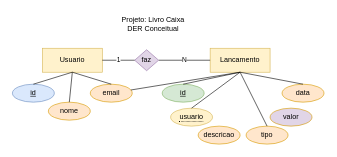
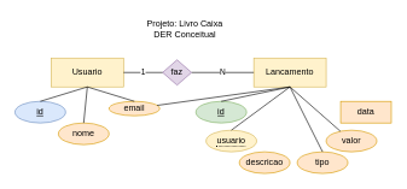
- <mxCell id="21" style="rounded=0;orthogonalLoop=1;jettySize=auto;html=1;exitX=0.5;exitY=1;exitDx=0;exitDy=0;entryX=0.5;entryY=0;entryDx=0;entryDy=0;endArrow=none;endFill=0;" edge="1" parent="1" source="3" target="13"><mxGeometry relative="1" as="geometry" /></mxCell>
+ <mxCell id="21" style="rounded=0;orthogonalLoop=1;jettySize=auto;html=1;exitX=0.5;exitY=1;exitDx=0;exitDy=0;endArrow=none;endFill=0;" edge="1" parent="1" source="3" target="12"><mxGeometry relative="1" as="geometry" /></mxCell>
- <mxCell id="8" value="email" style="ellipse;whiteSpace=wrap;html=1;align=center;fillColor=#ffe6cc;strokeColor=#d79b00;" vertex="1" parent="1"><mxGeometry x="150" y="140" width="70" height="30" as="geometry" /></mxCell>
+ <mxCell id="8" value="email" style="ellipse;whiteSpace=wrap;html=1;align=center;fillColor=#ffe6cc;strokeColor=#d79b00;" vertex="1" parent="1"><mxGeometry x="150" y="140" width="70" height="20" as="geometry" /></mxCell>
- <mxCell id="13" value="data" style="ellipse;whiteSpace=wrap;html=1;align=center;fillColor=#ffe6cc;strokeColor=#d79b00;" vertex="1" parent="1"><mxGeometry x="470" y="140" width="70" height="30" as="geometry" /></mxCell>
+ <mxCell id="13" value="data" style="whiteSpace=wrap;html=1;align=center;fillColor=#ffe6cc;strokeColor=#d79b00;rounded=0;" vertex="1" parent="1"><mxGeometry x="470" y="140" width="70" height="30" as="geometry" /></mxCell>
- <mxCell id="12" value="valor" style="ellipse;whiteSpace=wrap;html=1;align=center;fillColor=#e1d5e7;strokeColor=#d79b00;" vertex="1" parent="1"><mxGeometry x="450" y="180" width="70" height="30" as="geometry" /></mxCell>
+ <mxCell id="12" value="valor" style="ellipse;whiteSpace=wrap;html=1;align=center;fillColor=#ffe6cc;strokeColor=#d79b00;" vertex="1" parent="1"><mxGeometry x="450" y="180" width="70" height="30" as="geometry" /></mxCell>
